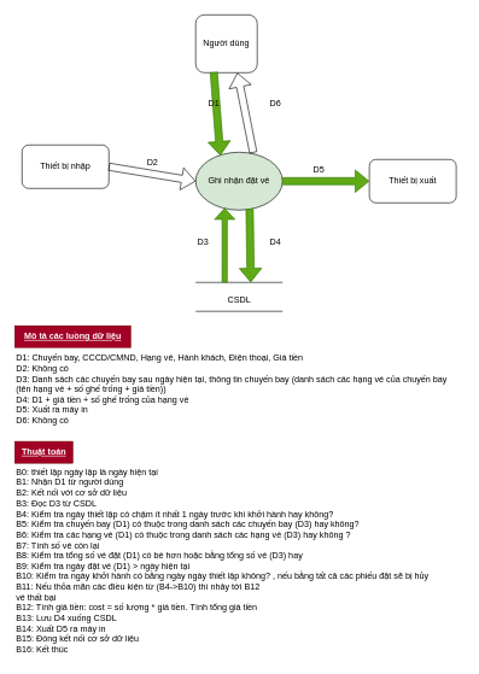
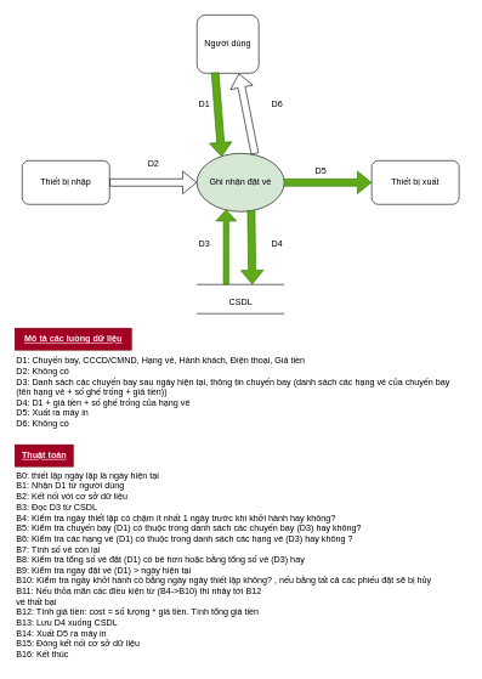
- <mxCell id="13" value="D1" style="text;html=1;align=center;verticalAlign=middle;resizable=0;points=[];autosize=1;strokeColor=none;fillColor=none;" parent="1" vertex="1"><mxGeometry x="275" y="128" width="40" height="30" as="geometry" /></mxCell>
+ <mxCell id="13" value="D1" style="text;html=1;align=center;verticalAlign=middle;resizable=0;points=[];autosize=1;strokeColor=none;fillColor=none;" parent="1" vertex="1"><mxGeometry x="260" y="128" width="40" height="30" as="geometry" /></mxCell>
- <mxCell id="4" value="Thiết bị nhập" style="rounded=1;whiteSpace=wrap;html=1;" parent="1" vertex="1"><mxGeometry x="30" y="200" width="120" height="60" as="geometry" /></mxCell>
+ <mxCell id="4" value="Thiết bị nhập" style="rounded=1;whiteSpace=wrap;html=1;" parent="1" vertex="1"><mxGeometry x="30" y="220" width="120" height="60" as="geometry" /></mxCell>
